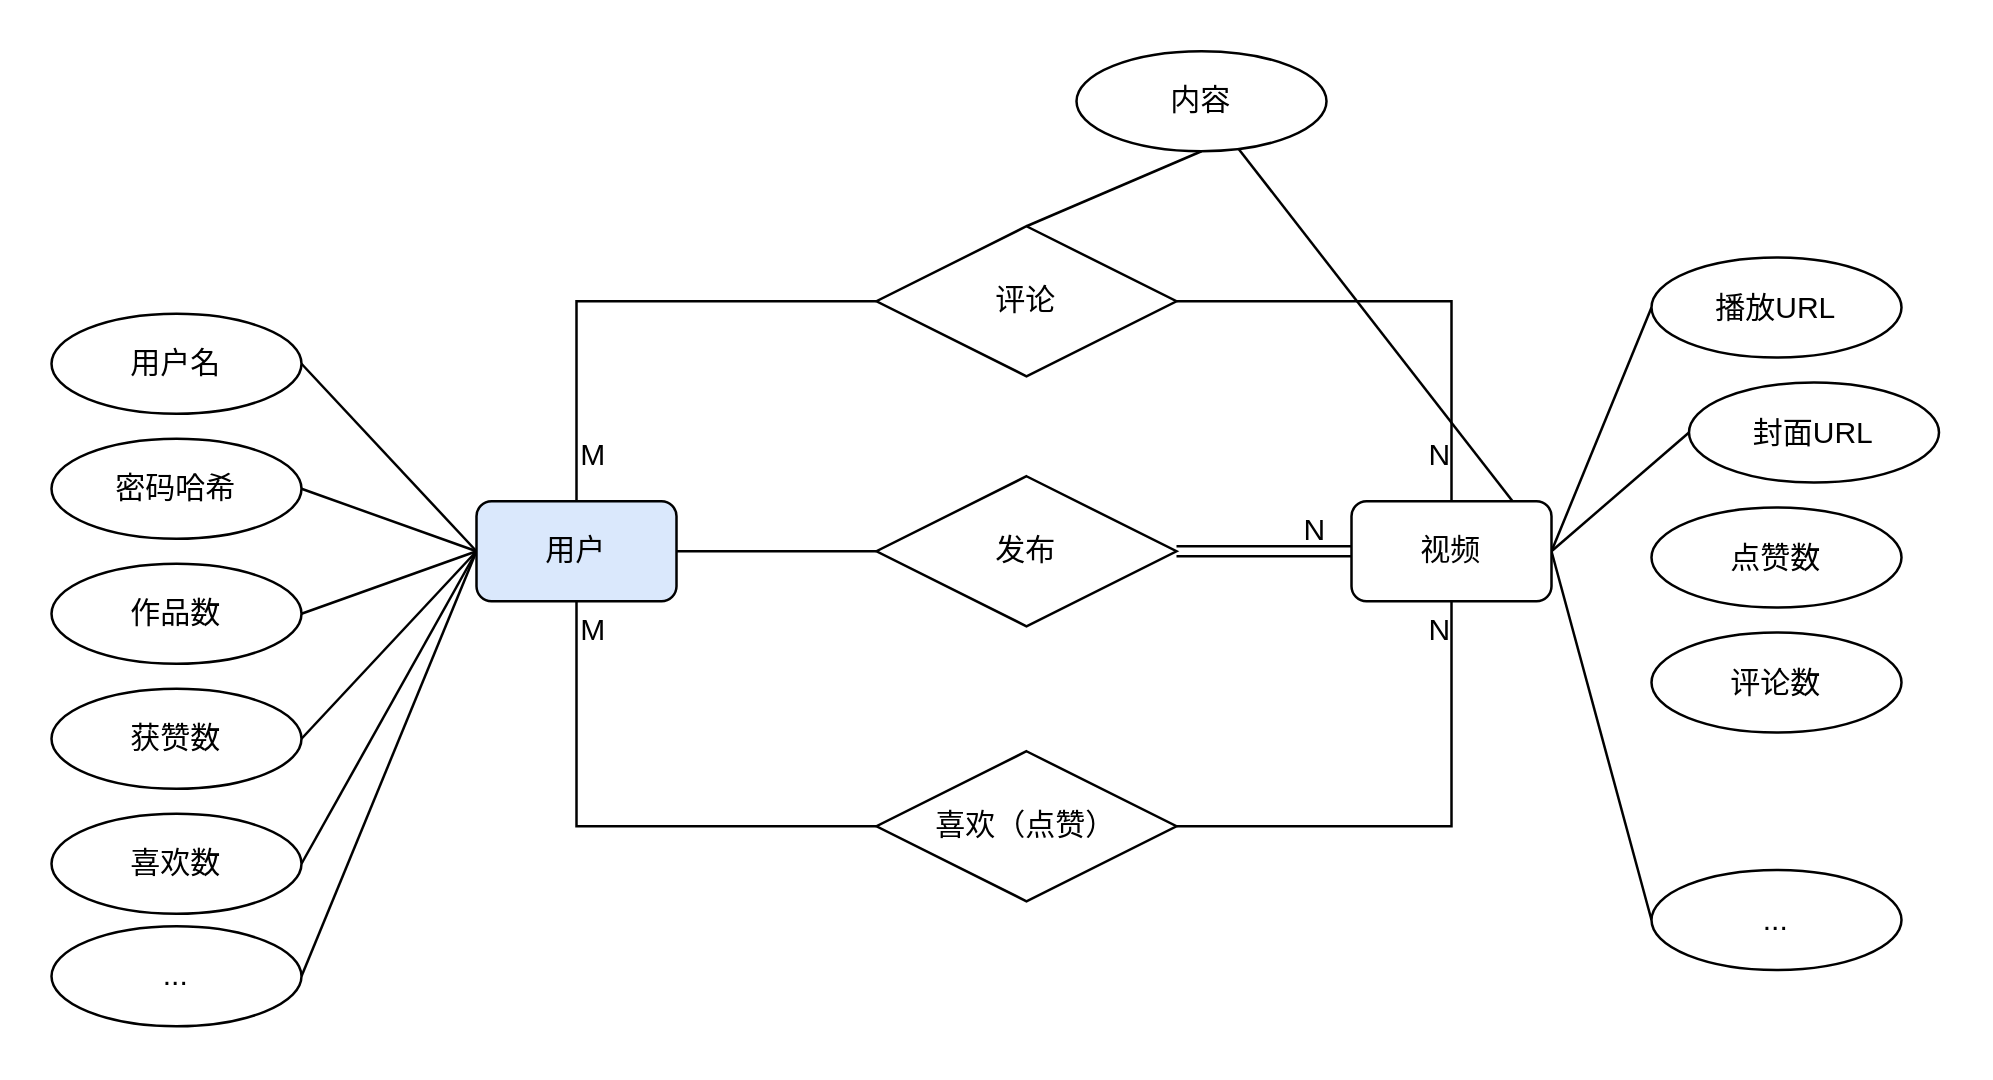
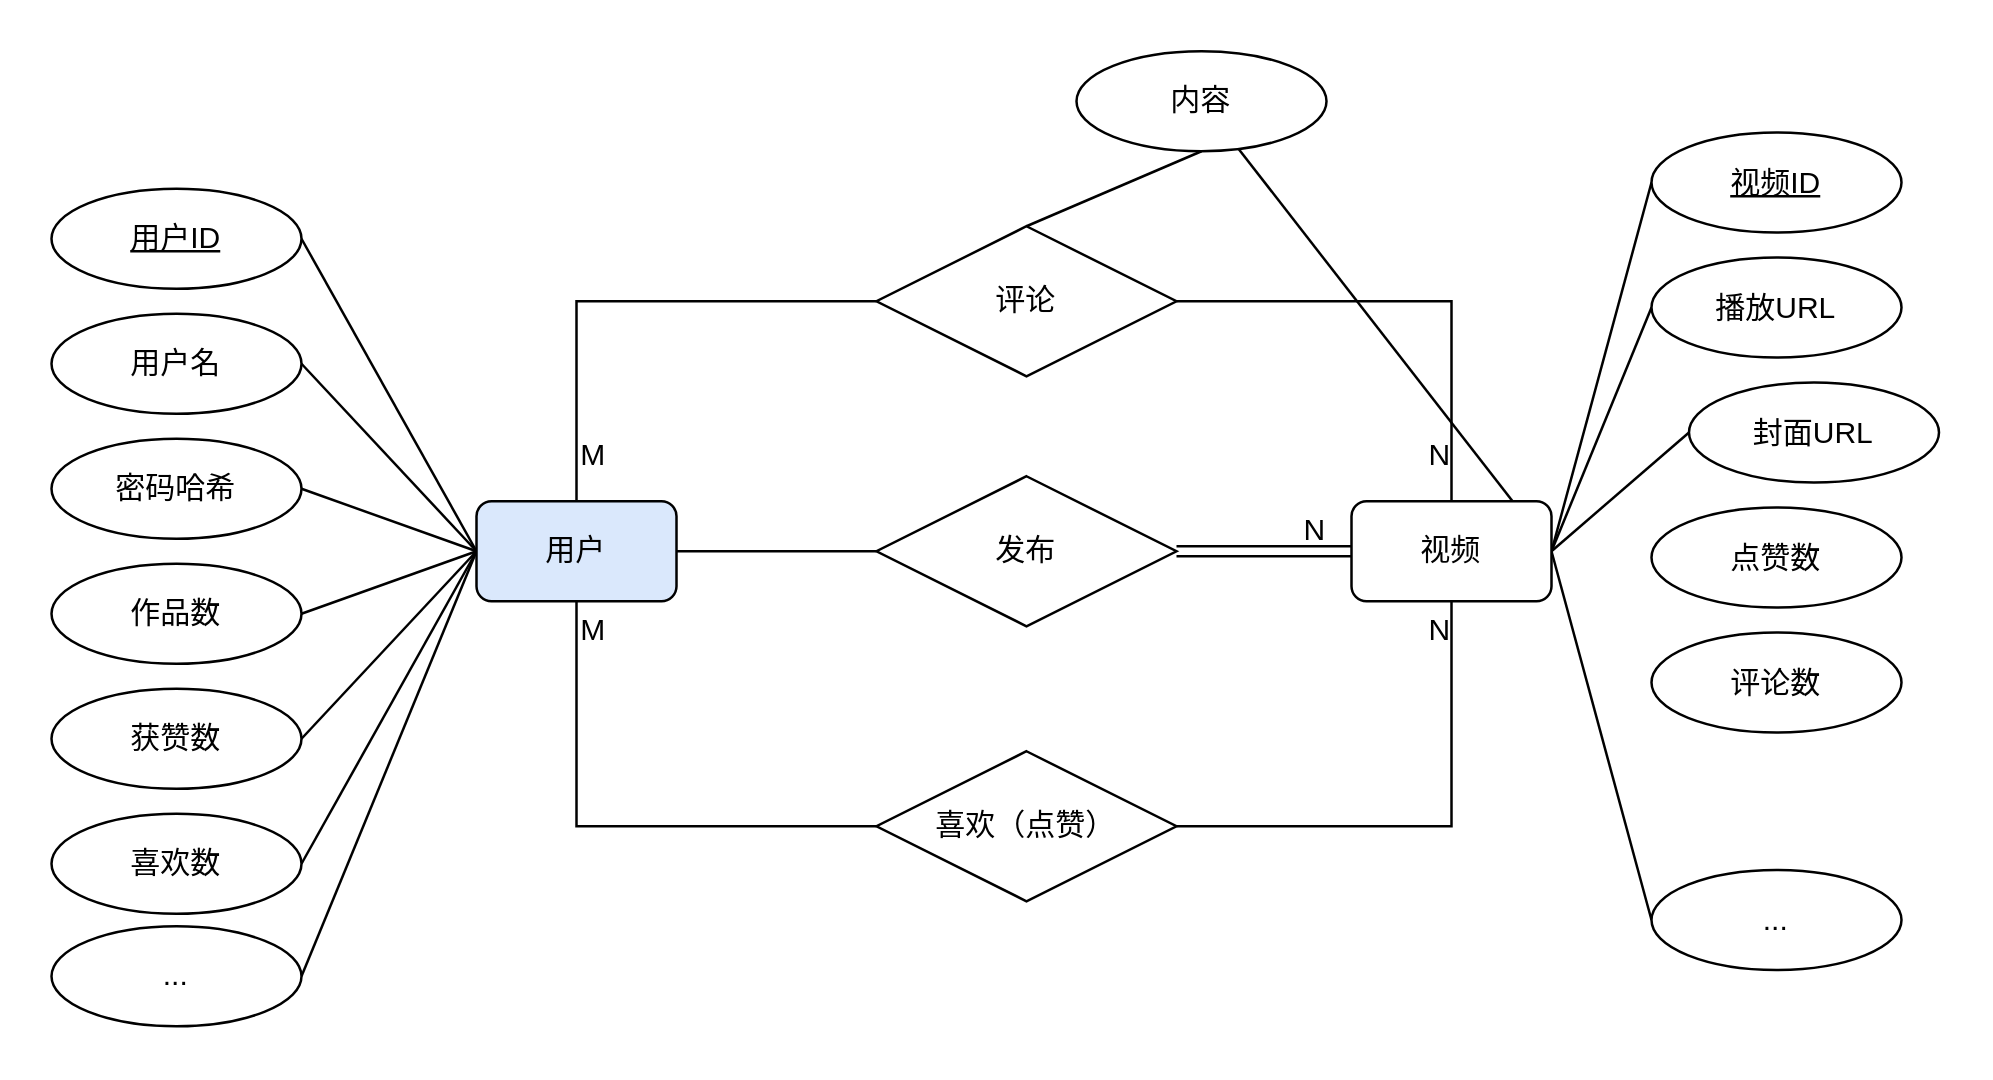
+ <mxCell id="17" value="视频ID" style="ellipse;whiteSpace=wrap;html=1;align=center;fontStyle=4;" vertex="1" parent="1"><mxGeometry x="660" y="52.5" width="100" height="40" as="geometry" /></mxCell>
+ <mxCell id="16" value="用户ID" style="ellipse;whiteSpace=wrap;html=1;align=center;fontStyle=4;" vertex="1" parent="1"><mxGeometry x="20" y="75" width="100" height="40" as="geometry" /></mxCell>
+ <mxCell id="10" style="edgeStyle=none;rounded=0;jumpStyle=none;orthogonalLoop=1;jettySize=auto;html=1;exitX=1;exitY=0.5;exitDx=0;exitDy=0;entryX=0;entryY=0.5;entryDx=0;entryDy=0;endArrow=none;endFill=0;" edge="1" parent="1" source="15" target="17"><mxGeometry relative="1" as="geometry" /></mxCell>
+ <mxCell id="2" style="rounded=0;jumpStyle=none;orthogonalLoop=1;jettySize=auto;html=1;exitX=0;exitY=0.5;exitDx=0;exitDy=0;entryX=1;entryY=0.5;entryDx=0;entryDy=0;endArrow=none;endFill=0;" edge="1" parent="1" source="9" target="16"><mxGeometry relative="1" as="geometry" /></mxCell>
